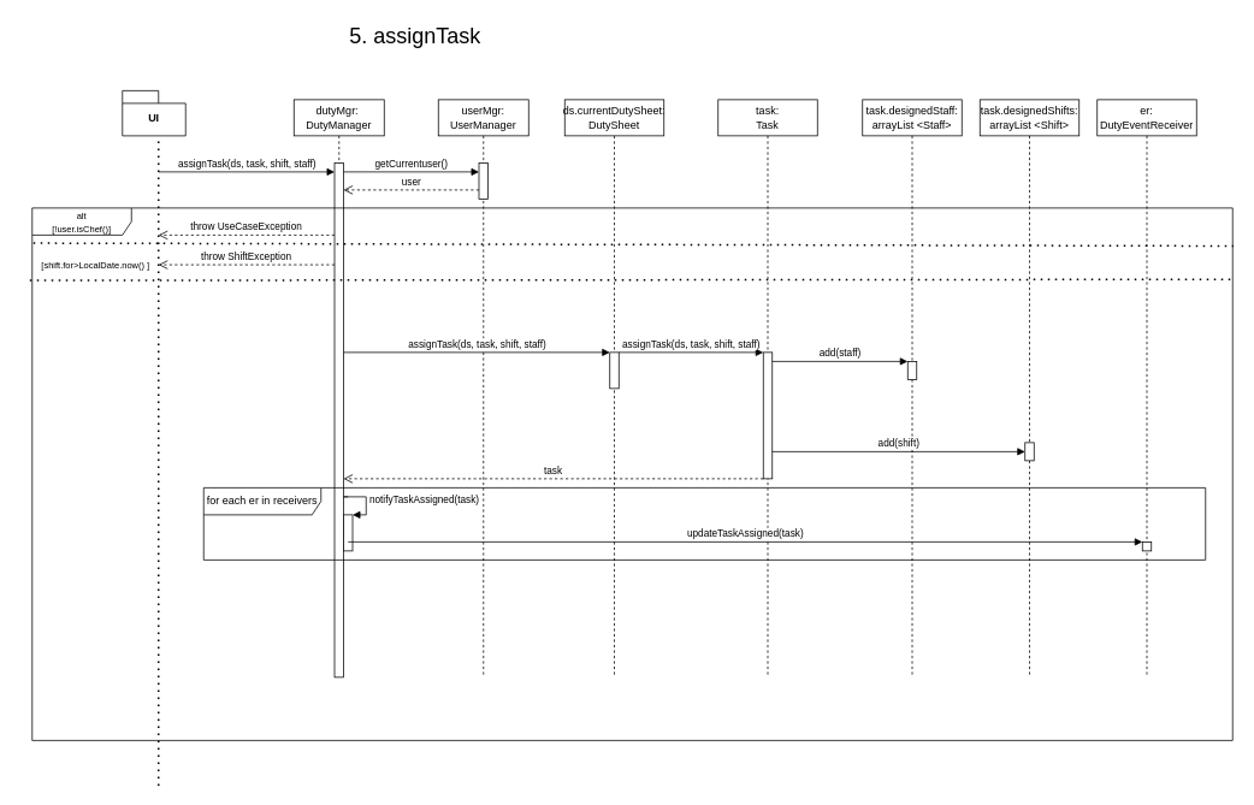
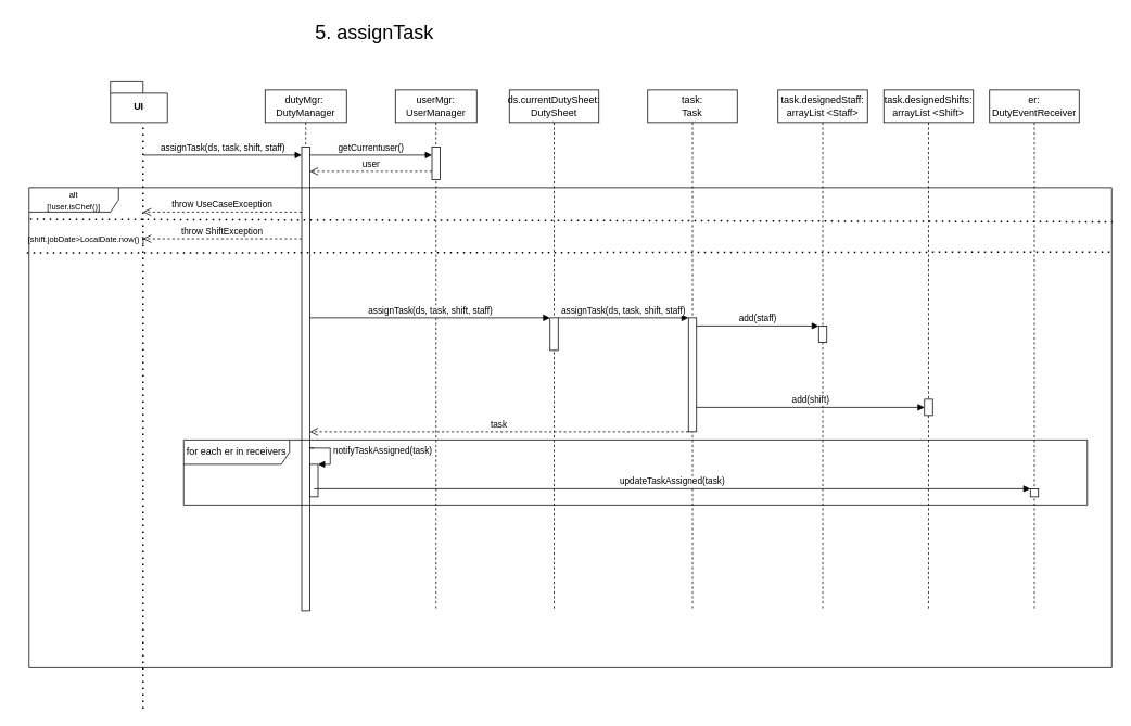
- <mxCell id="35" value="&lt;font style=&quot;font-size: 10px;&quot;&gt;[shift.for&amp;gt;LocalDate.now() ]&lt;/font&gt;" style="text;html=1;align=center;verticalAlign=middle;resizable=0;points=[];autosize=1;strokeColor=none;fillColor=none;" vertex="1" parent="1"><mxGeometry x="20" y="278" width="170" height="30" as="geometry" /></mxCell>
+ <mxCell id="35" value="&lt;font style=&quot;font-size: 10px;&quot;&gt;[shift.jobDate&amp;gt;LocalDate.now() ]&lt;/font&gt;" style="text;html=1;align=center;verticalAlign=middle;resizable=0;points=[];autosize=1;strokeColor=none;fillColor=none;" vertex="1" parent="1"><mxGeometry x="20" y="278" width="170" height="30" as="geometry" /></mxCell>
